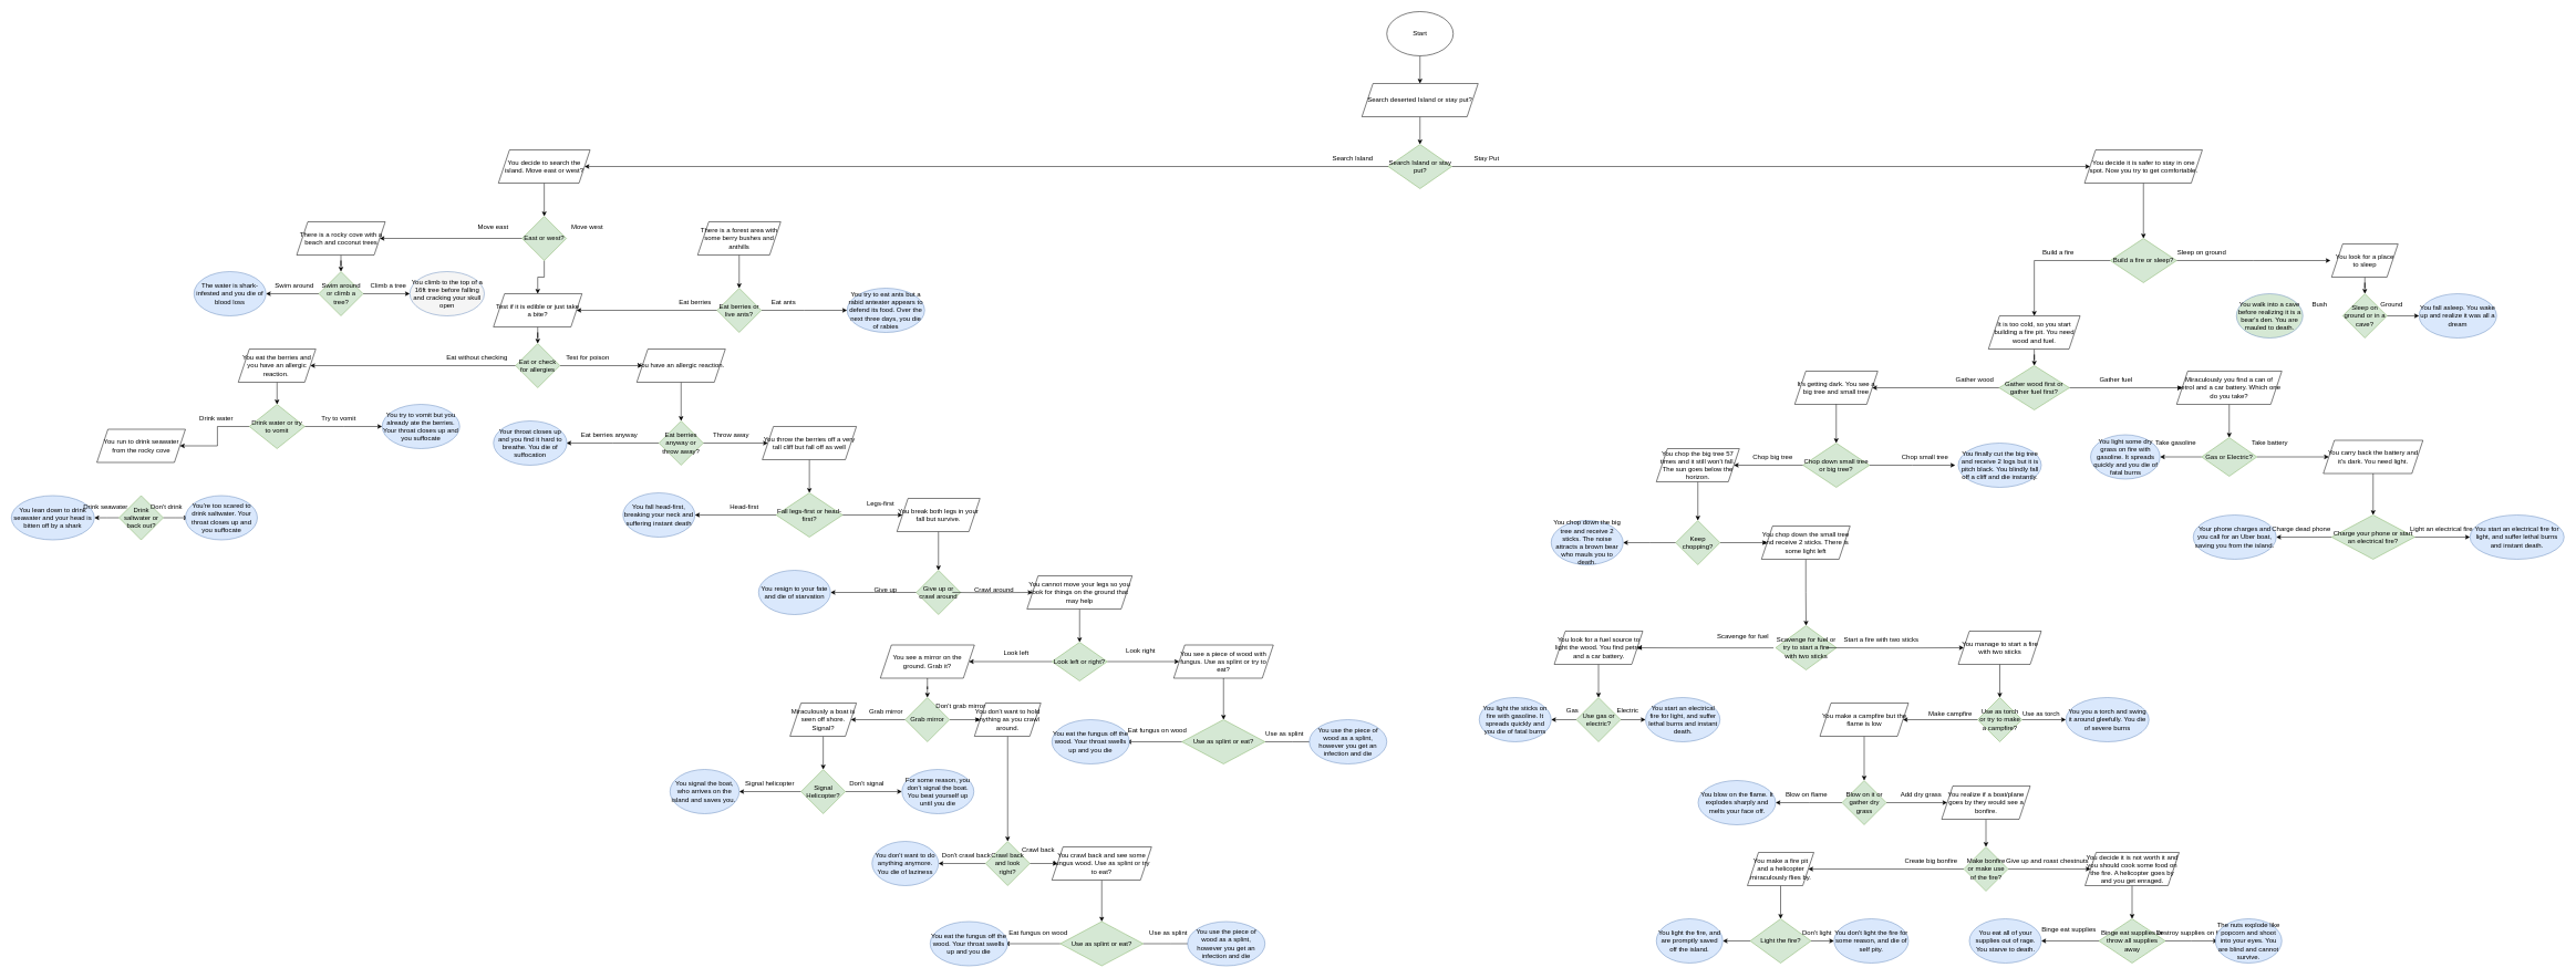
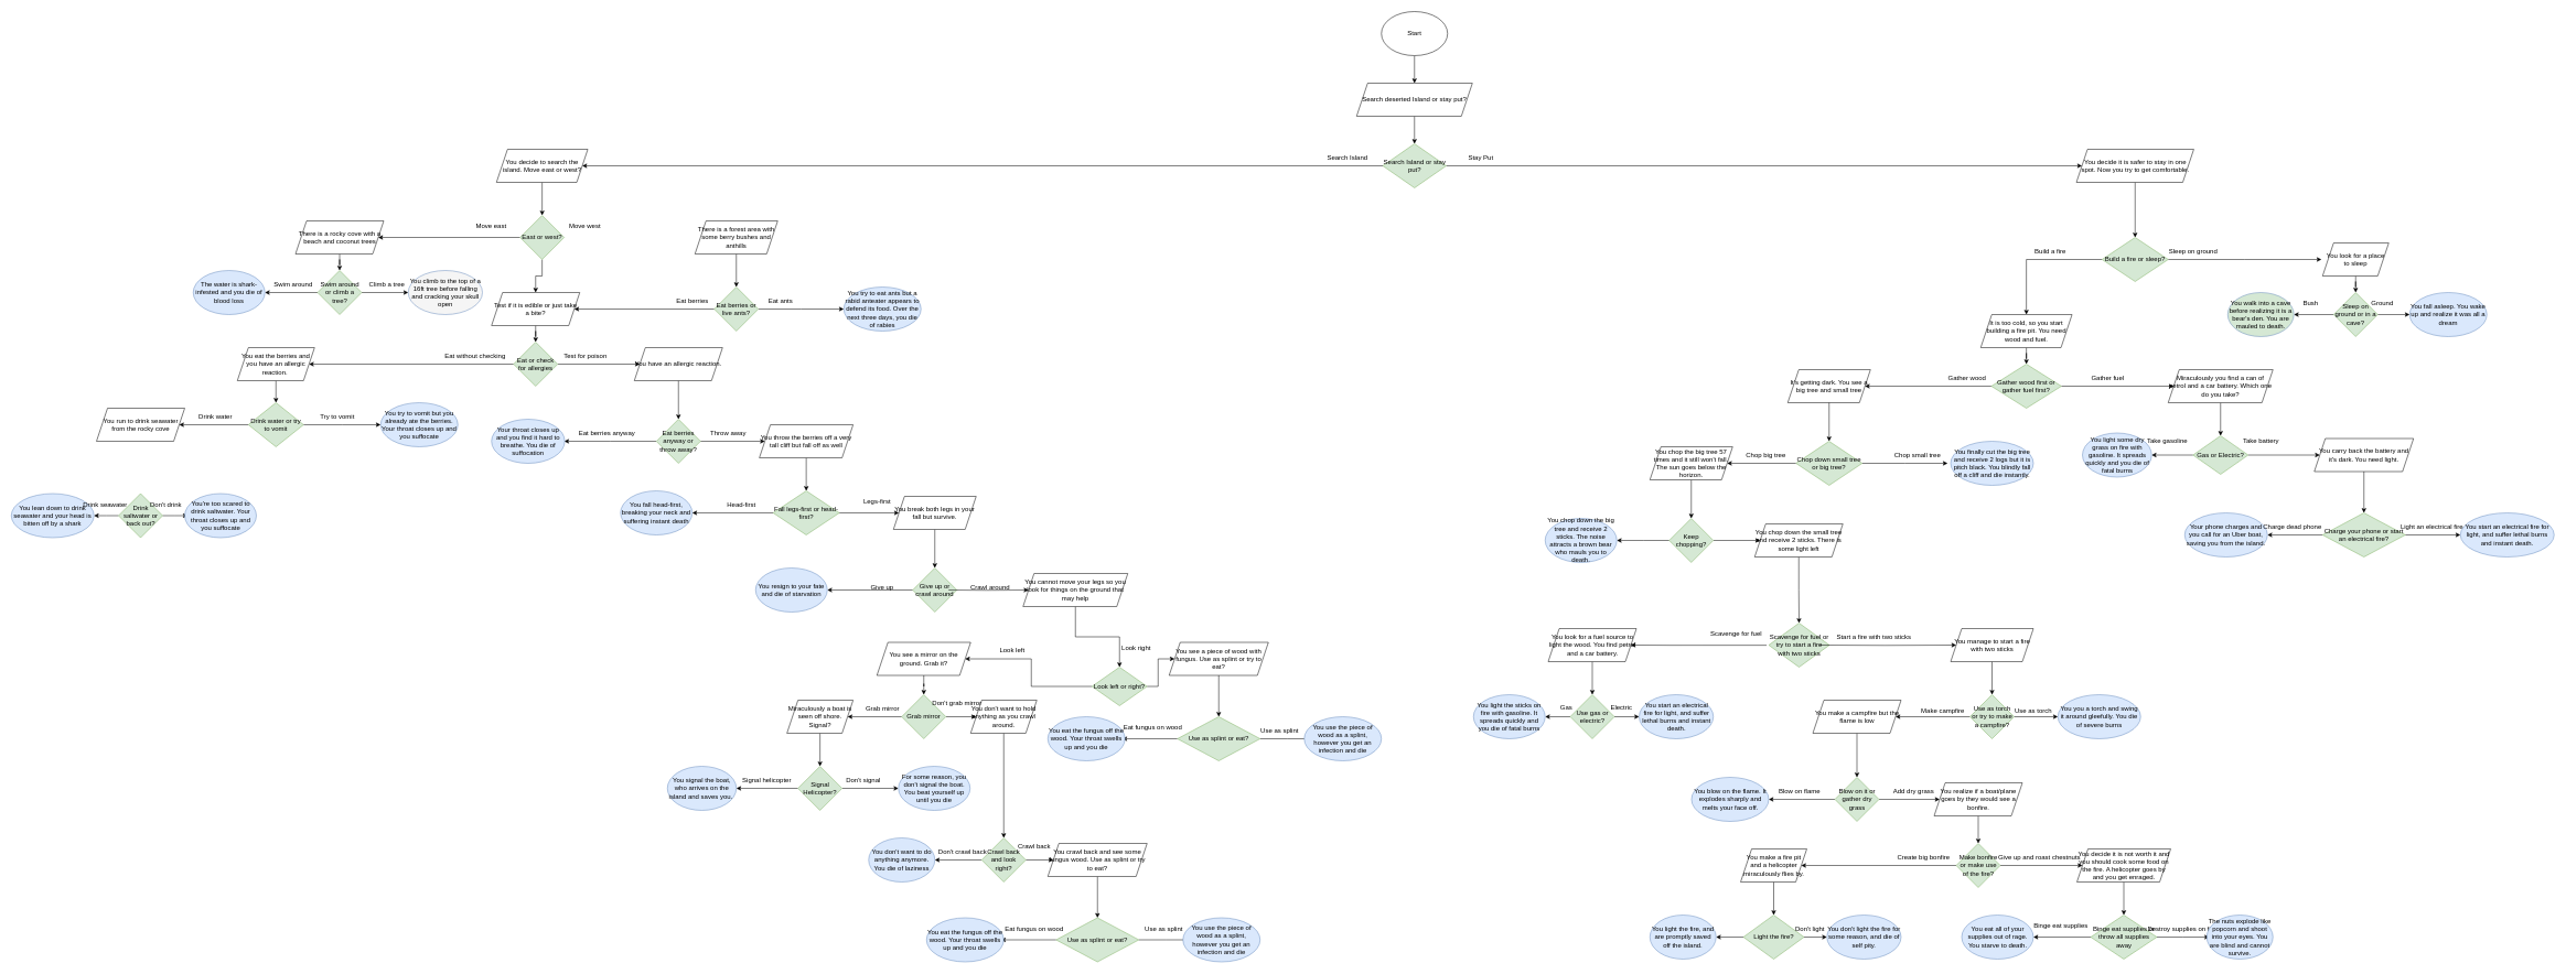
+ <mxCell id="229" value="" style="edgeStyle=orthogonalEdgeStyle;rounded=0;orthogonalLoop=1;jettySize=auto;html=1;" parent="1" source="230" target="231" edge="1"><mxGeometry relative="1" as="geometry" /></mxCell>
- <mxCell id="102" value="You run to drink seawater from the rocky cove" style="shape=parallelogram;perimeter=parallelogramPerimeter;whiteSpace=wrap;html=1;fixedSize=1;" parent="1" vertex="1"><mxGeometry x="174.5" y="775" width="160" height="60" as="geometry" /></mxCell>
+ <mxCell id="102" value="You run to drink seawater from the rocky cove" style="shape=parallelogram;perimeter=parallelogramPerimeter;whiteSpace=wrap;html=1;fixedSize=1;" parent="1" vertex="1"><mxGeometry x="174.5" y="740" width="160" height="60" as="geometry" /></mxCell>
- <mxCell id="107" value="Look left or right?" style="rhombus;whiteSpace=wrap;html=1;fillColor=#d5e8d4;strokeColor=#82b366;" parent="1" vertex="1"><mxGeometry x="1900" y="1160" width="100" height="70" as="geometry" /></mxCell>
+ <mxCell id="107" value="Look left or right?" style="rhombus;whiteSpace=wrap;html=1;fillColor=#d5e8d4;strokeColor=#82b366;" parent="1" vertex="1"><mxGeometry x="1980" y="1210" width="100" height="70" as="geometry" /></mxCell>
